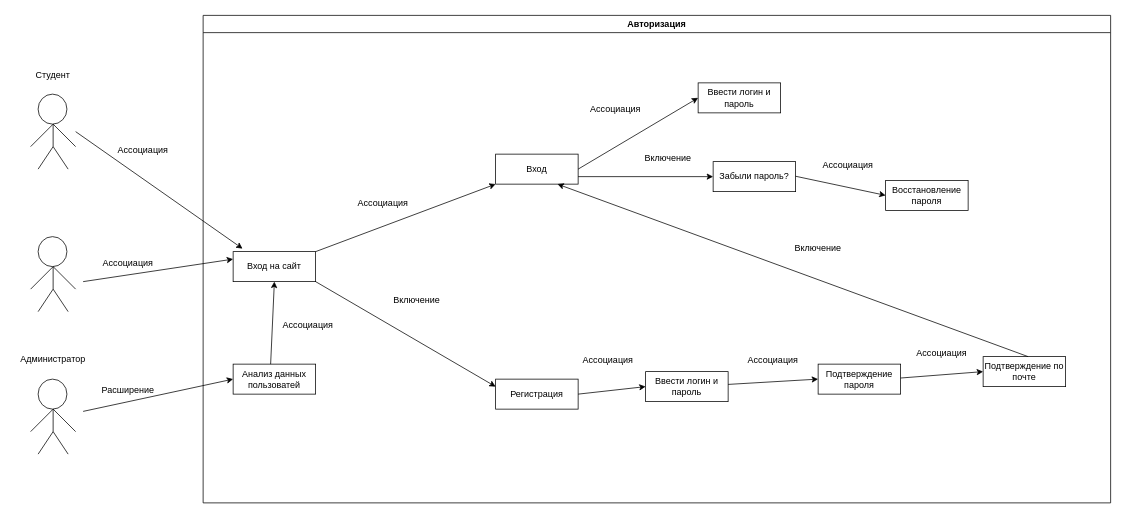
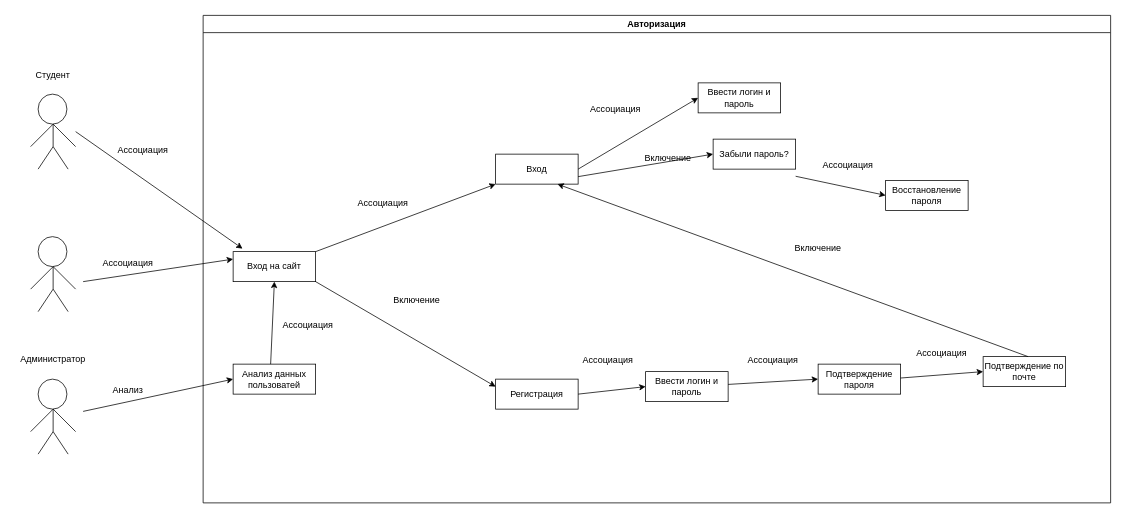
- <mxCell id="45" value="Забыли пароль?" style="rounded=0;whiteSpace=wrap;html=1;" parent="2" vertex="1"><mxGeometry x="680" y="195" width="110" height="40" as="geometry" /></mxCell>
+ <mxCell id="45" value="Забыли пароль?" style="rounded=0;whiteSpace=wrap;html=1;" parent="2" vertex="1"><mxGeometry x="680" y="165" width="110" height="40" as="geometry" /></mxCell>
- <mxCell id="59" value="Расширение" style="text;html=1;align=center;verticalAlign=middle;whiteSpace=wrap;rounded=0;" parent="2" vertex="1"><mxGeometry x="-130" y="485" width="60" height="30" as="geometry" /></mxCell>
+ <mxCell id="59" value="Анализ" style="text;html=1;align=center;verticalAlign=middle;whiteSpace=wrap;rounded=0;" parent="2" vertex="1"><mxGeometry x="-130" y="485" width="60" height="30" as="geometry" /></mxCell>
